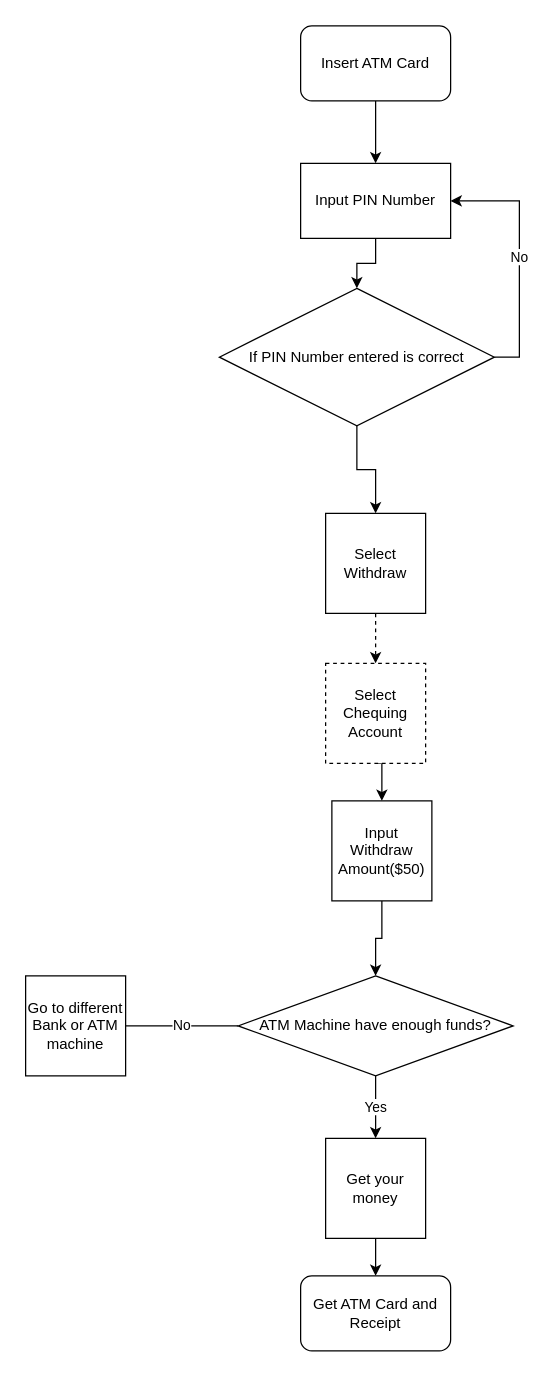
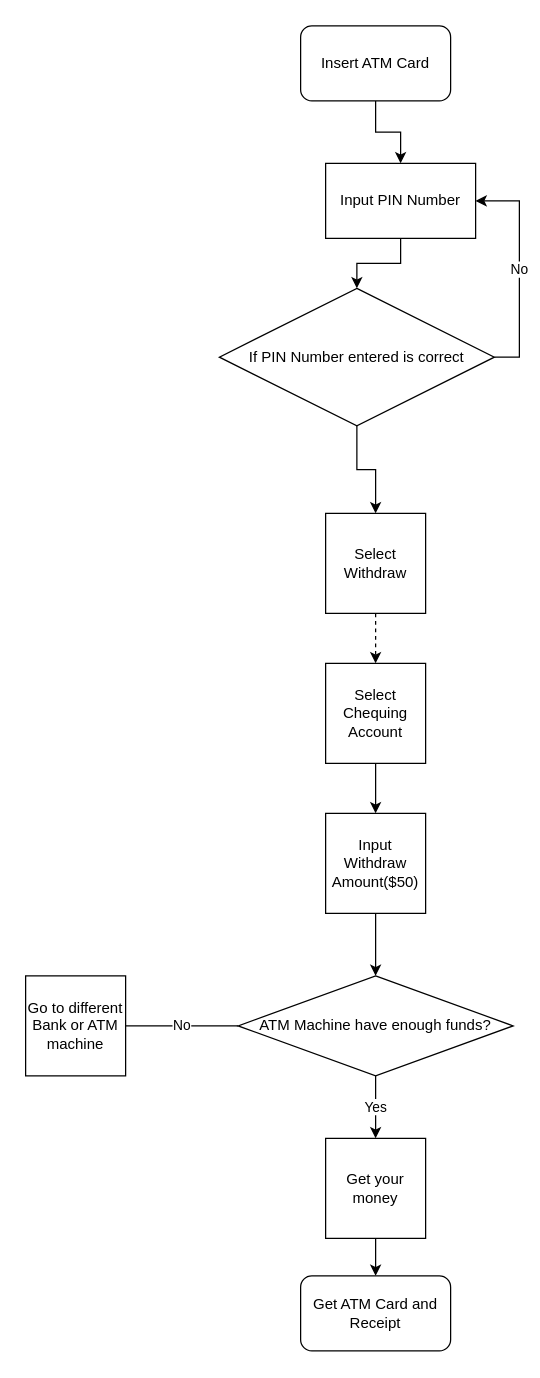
- <mxCell id="5" value="Input PIN Number" style="rounded=0;whiteSpace=wrap;html=1;" vertex="1" parent="1"><mxGeometry x="240" y="130" width="120" height="60" as="geometry" /></mxCell>
+ <mxCell id="5" value="Input PIN Number" style="rounded=0;whiteSpace=wrap;html=1;" vertex="1" parent="1"><mxGeometry x="260" y="130" width="120" height="60" as="geometry" /></mxCell>
- <mxCell id="12" value="Select Chequing Account" style="whiteSpace=wrap;html=1;aspect=fixed;dashed=1;" vertex="1" parent="1"><mxGeometry x="260" y="530" width="80" height="80" as="geometry" /></mxCell>
+ <mxCell id="12" value="Select Chequing Account" style="whiteSpace=wrap;html=1;aspect=fixed;" vertex="1" parent="1"><mxGeometry x="260" y="530" width="80" height="80" as="geometry" /></mxCell>
- <mxCell id="14" value="Input Withdraw Amount($50)" style="whiteSpace=wrap;html=1;aspect=fixed;" vertex="1" parent="1"><mxGeometry x="265" y="640" width="80" height="80" as="geometry" /></mxCell>
+ <mxCell id="14" value="Input Withdraw Amount($50)" style="whiteSpace=wrap;html=1;aspect=fixed;" vertex="1" parent="1"><mxGeometry x="260" y="650" width="80" height="80" as="geometry" /></mxCell>
